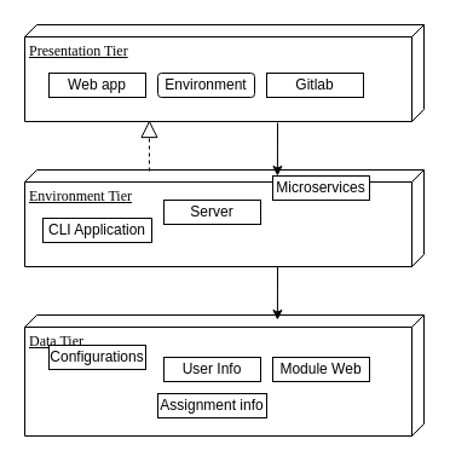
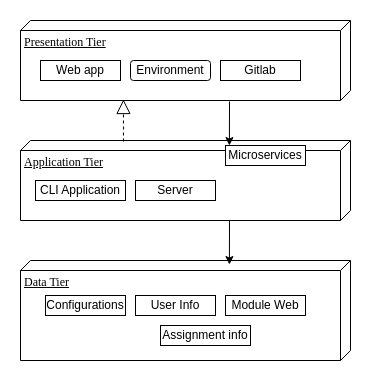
- <mxCell id="3" value="Environment Tier" style="verticalAlign=top;align=left;spacingTop=8;spacingLeft=2;spacingRight=12;shape=cube;size=10;direction=south;fontStyle=4;html=1;rounded=0;shadow=0;comic=0;labelBackgroundColor=none;strokeColor=#000000;strokeWidth=1;fillColor=#ffffff;fontFamily=Verdana;fontSize=12;fontColor=#000000;" parent="1" vertex="1"><mxGeometry x="20" y="140" width="330" height="80" as="geometry" /></mxCell>
+ <mxCell id="3" value="Application Tier" style="verticalAlign=top;align=left;spacingTop=8;spacingLeft=2;spacingRight=12;shape=cube;size=10;direction=south;fontStyle=4;html=1;rounded=0;shadow=0;comic=0;labelBackgroundColor=none;strokeColor=#000000;strokeWidth=1;fillColor=#ffffff;fontFamily=Verdana;fontSize=12;fontColor=#000000;" parent="1" vertex="1"><mxGeometry x="20" y="140" width="330" height="80" as="geometry" /></mxCell>
- <mxCell id="9" value="Server" style="rounded=0;whiteSpace=wrap;html=1;" vertex="1" parent="1"><mxGeometry x="135" y="165" width="80" height="20" as="geometry" /></mxCell>
+ <mxCell id="9" value="Server" style="rounded=0;whiteSpace=wrap;html=1;" vertex="1" parent="1"><mxGeometry x="135" y="180" width="80" height="20" as="geometry" /></mxCell>
- <mxCell id="11" value="Configurations" style="rounded=0;whiteSpace=wrap;html=1;" vertex="1" parent="1"><mxGeometry x="40" y="285" width="80" height="20" as="geometry" /></mxCell>
+ <mxCell id="11" value="Configurations" style="rounded=0;whiteSpace=wrap;html=1;" vertex="1" parent="1"><mxGeometry x="45" y="295" width="80" height="20" as="geometry" /></mxCell>
- <mxCell id="14" value="Assignment info" style="rounded=0;whiteSpace=wrap;html=1;" vertex="1" parent="1"><mxGeometry x="130" y="325" width="90" height="20" as="geometry" /></mxCell>
+ <mxCell id="14" value="Assignment info" style="rounded=0;whiteSpace=wrap;html=1;" vertex="1" parent="1"><mxGeometry x="160" y="325" width="90" height="20" as="geometry" /></mxCell>
